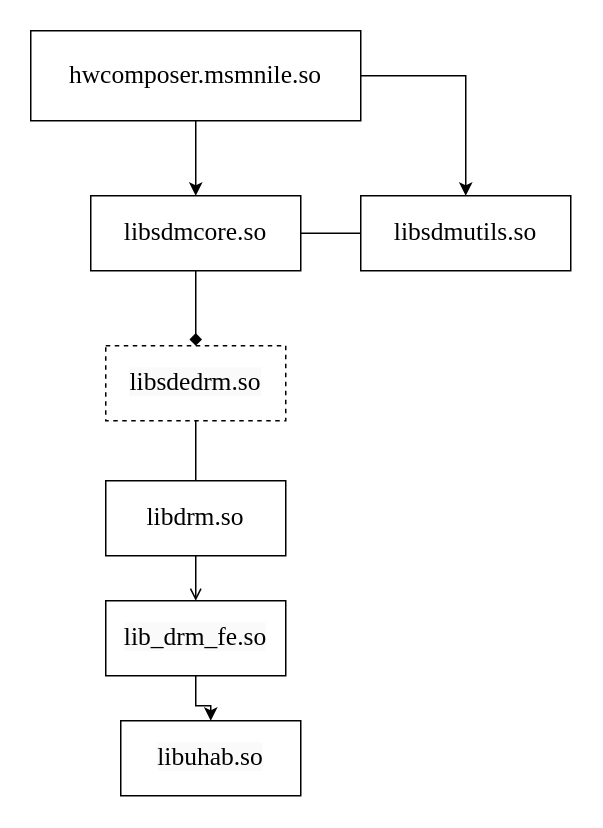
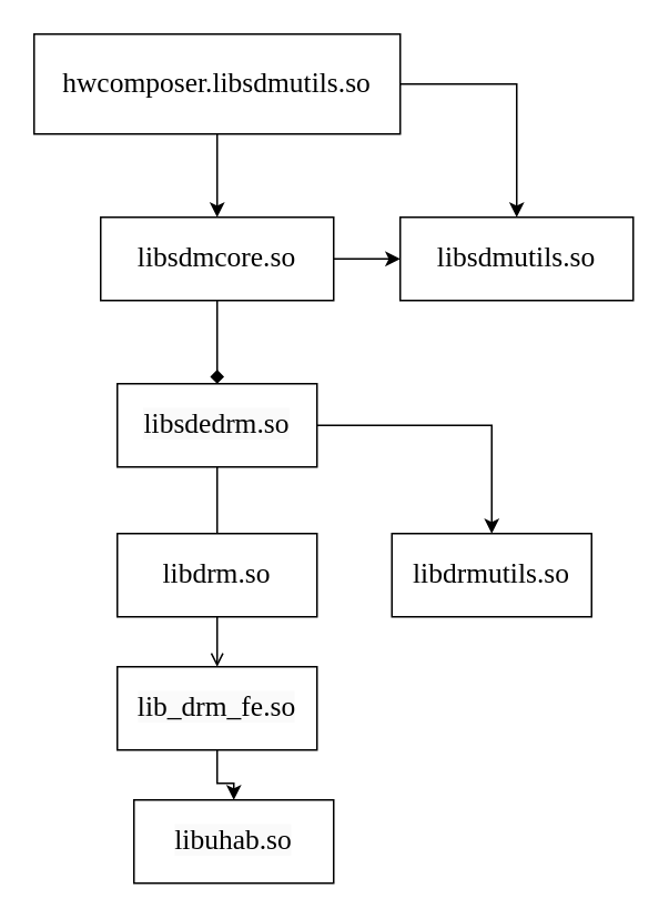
- <mxCell id="11" value="&lt;span style=&quot;font-family: &amp;#34;vollkorn&amp;#34; , &amp;#34;palatino&amp;#34; , &amp;#34;times&amp;#34; ; font-size: 17px ; text-align: left ; background-color: rgb(255 , 255 , 255)&quot;&gt;hwcomposer.msmnile.so&lt;/span&gt;" style="rounded=0;whiteSpace=wrap;html=1;" vertex="1" parent="1"><mxGeometry x="20" y="20" width="220" height="60" as="geometry" /></mxCell>
+ <mxCell id="11" value="&lt;span style=&quot;font-family: &amp;#34;vollkorn&amp;#34; , &amp;#34;palatino&amp;#34; , &amp;#34;times&amp;#34; ; font-size: 17px ; text-align: left ; background-color: rgb(255 , 255 , 255)&quot;&gt;hwcomposer.libsdmutils.so&lt;/span&gt;" style="rounded=0;whiteSpace=wrap;html=1;" vertex="1" parent="1"><mxGeometry x="20" y="20" width="220" height="60" as="geometry" /></mxCell>
- <mxCell id="15" value="" style="edgeStyle=orthogonalEdgeStyle;rounded=0;orthogonalLoop=1;jettySize=auto;html=1;endArrow=none;" edge="1" parent="1" source="16" target="17"><mxGeometry relative="1" as="geometry" /></mxCell>
+ <mxCell id="15" value="" style="edgeStyle=orthogonalEdgeStyle;rounded=0;orthogonalLoop=1;jettySize=auto;html=1;" edge="1" parent="1" source="16" target="17"><mxGeometry relative="1" as="geometry" /></mxCell>
- <mxCell id="8" value="&lt;span style=&quot;font-family: &amp;#34;vollkorn&amp;#34; , &amp;#34;palatino&amp;#34; , &amp;#34;times&amp;#34; ; font-size: 17px ; text-align: left ; background-color: rgb(250 , 250 , 250)&quot;&gt;libsdedrm.so&lt;/span&gt;" style="rounded=0;whiteSpace=wrap;html=1;dashed=1;" vertex="1" parent="1"><mxGeometry x="70" y="230" width="120" height="50" as="geometry" /></mxCell>
+ <mxCell id="8" value="&lt;span style=&quot;font-family: &amp;#34;vollkorn&amp;#34; , &amp;#34;palatino&amp;#34; , &amp;#34;times&amp;#34; ; font-size: 17px ; text-align: left ; background-color: rgb(250 , 250 , 250)&quot;&gt;libsdedrm.so&lt;/span&gt;" style="rounded=0;whiteSpace=wrap;html=1;" vertex="1" parent="1"><mxGeometry x="70" y="230" width="120" height="50" as="geometry" /></mxCell>
+ <mxCell id="7" style="edgeStyle=orthogonalEdgeStyle;rounded=0;orthogonalLoop=1;jettySize=auto;html=1;" edge="1" parent="1" source="8" target="13"><mxGeometry relative="1" as="geometry" /></mxCell>
+ <mxCell id="13" value="&lt;div style=&quot;text-align: left&quot;&gt;&lt;span style=&quot;font-size: 17px&quot;&gt;&lt;font face=&quot;vollkorn, palatino, times&quot;&gt;libdrmutils.so&lt;/font&gt;&lt;/span&gt;&lt;/div&gt;" style="rounded=0;whiteSpace=wrap;html=1;" vertex="1" parent="1"><mxGeometry x="235" y="320" width="120" height="50" as="geometry" /></mxCell>
